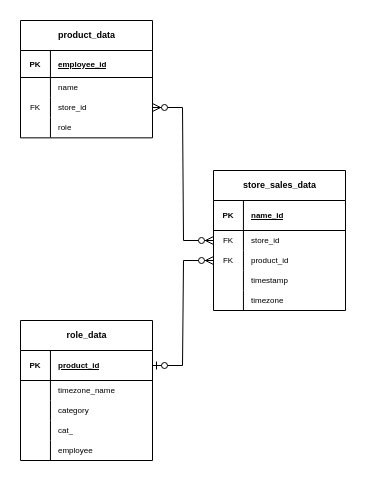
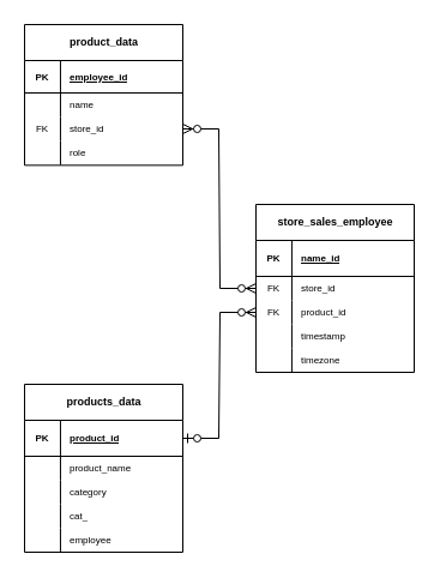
- <mxCell id="18" value="store_sales_data" style="shape=table;startSize=30;container=1;collapsible=1;childLayout=tableLayout;fixedRows=1;rowLines=0;fontStyle=1;align=center;resizeLast=1;html=1;fontSize=9;" vertex="1" parent="1"><mxGeometry x="213" y="170" width="132" height="140" as="geometry" /></mxCell>
+ <mxCell id="18" value="store_sales_employee" style="shape=table;startSize=30;container=1;collapsible=1;childLayout=tableLayout;fixedRows=1;rowLines=0;fontStyle=1;align=center;resizeLast=1;html=1;fontSize=9;" vertex="1" parent="1"><mxGeometry x="213" y="170" width="132" height="140" as="geometry" /></mxCell>
- <mxCell id="2" value="role_data" style="shape=table;startSize=30;container=1;collapsible=1;childLayout=tableLayout;fixedRows=1;rowLines=0;fontStyle=1;align=center;resizeLast=1;html=1;fontSize=9;" vertex="1" parent="1"><mxGeometry x="20" y="320" width="132" height="140" as="geometry" /></mxCell>
+ <mxCell id="2" value="products_data" style="shape=table;startSize=30;container=1;collapsible=1;childLayout=tableLayout;fixedRows=1;rowLines=0;fontStyle=1;align=center;resizeLast=1;html=1;fontSize=9;" vertex="1" parent="1"><mxGeometry x="20" y="320" width="132" height="140" as="geometry" /></mxCell>
- <mxCell id="8" value="timezone_name" style="shape=partialRectangle;connectable=0;fillColor=none;top=0;left=0;bottom=0;right=0;align=left;spacingLeft=6;overflow=hidden;whiteSpace=wrap;html=1;fontSize=8;" vertex="1" parent="6"><mxGeometry x="29.95" width="102.05" height="20" as="geometry"><mxRectangle width="102.05" height="20" as="alternateBounds" /></mxGeometry></mxCell>
+ <mxCell id="8" value="product_name" style="shape=partialRectangle;connectable=0;fillColor=none;top=0;left=0;bottom=0;right=0;align=left;spacingLeft=6;overflow=hidden;whiteSpace=wrap;html=1;fontSize=8;" vertex="1" parent="6"><mxGeometry x="29.95" width="102.05" height="20" as="geometry"><mxRectangle width="102.05" height="20" as="alternateBounds" /></mxGeometry></mxCell>
